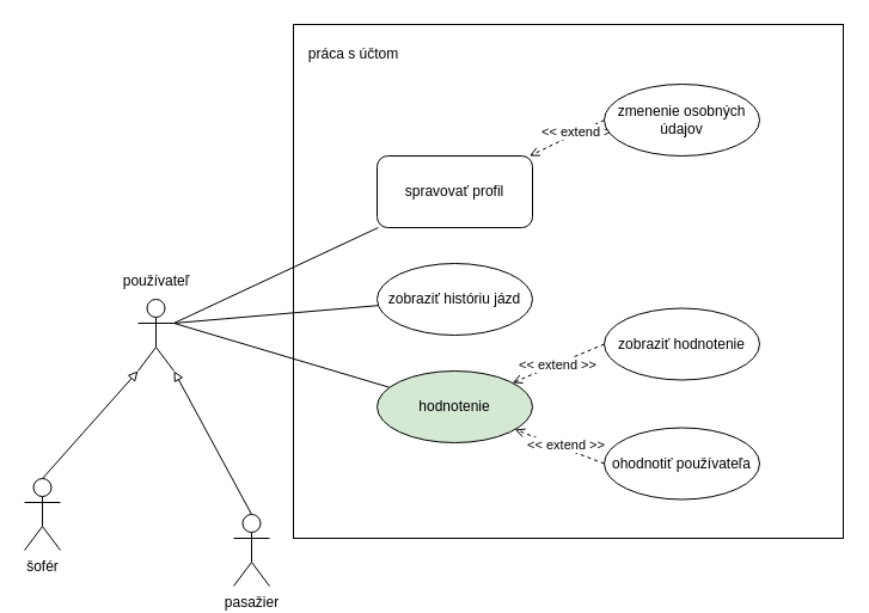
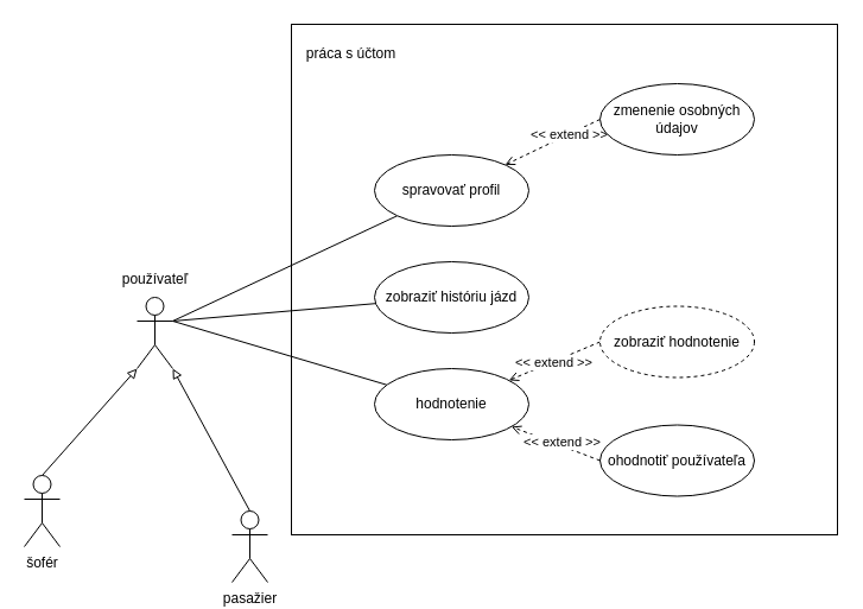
- <mxCell id="12" value="spravovať profil" style="whiteSpace=wrap;html=1;rounded=1;" vertex="1" parent="1"><mxGeometry x="315" y="130" width="130" height="60" as="geometry" /></mxCell>
+ <mxCell id="12" value="spravovať profil" style="ellipse;whiteSpace=wrap;html=1;" vertex="1" parent="1"><mxGeometry x="315" y="130" width="130" height="60" as="geometry" /></mxCell>
- <mxCell id="20" value="zobraziť hodnotenie" style="ellipse;whiteSpace=wrap;html=1;" vertex="1" parent="1"><mxGeometry x="505" y="257.5" width="130" height="60" as="geometry" /></mxCell>
+ <mxCell id="20" value="zobraziť hodnotenie" style="ellipse;whiteSpace=wrap;html=1;dashed=1;" vertex="1" parent="1"><mxGeometry x="505" y="257.5" width="130" height="60" as="geometry" /></mxCell>
- <mxCell id="14" value="hodnotenie" style="ellipse;whiteSpace=wrap;html=1;fillColor=#d5e8d4;" vertex="1" parent="1"><mxGeometry x="315" y="310" width="130" height="60" as="geometry" /></mxCell>
+ <mxCell id="14" value="hodnotenie" style="ellipse;whiteSpace=wrap;html=1;" vertex="1" parent="1"><mxGeometry x="315" y="310" width="130" height="60" as="geometry" /></mxCell>
